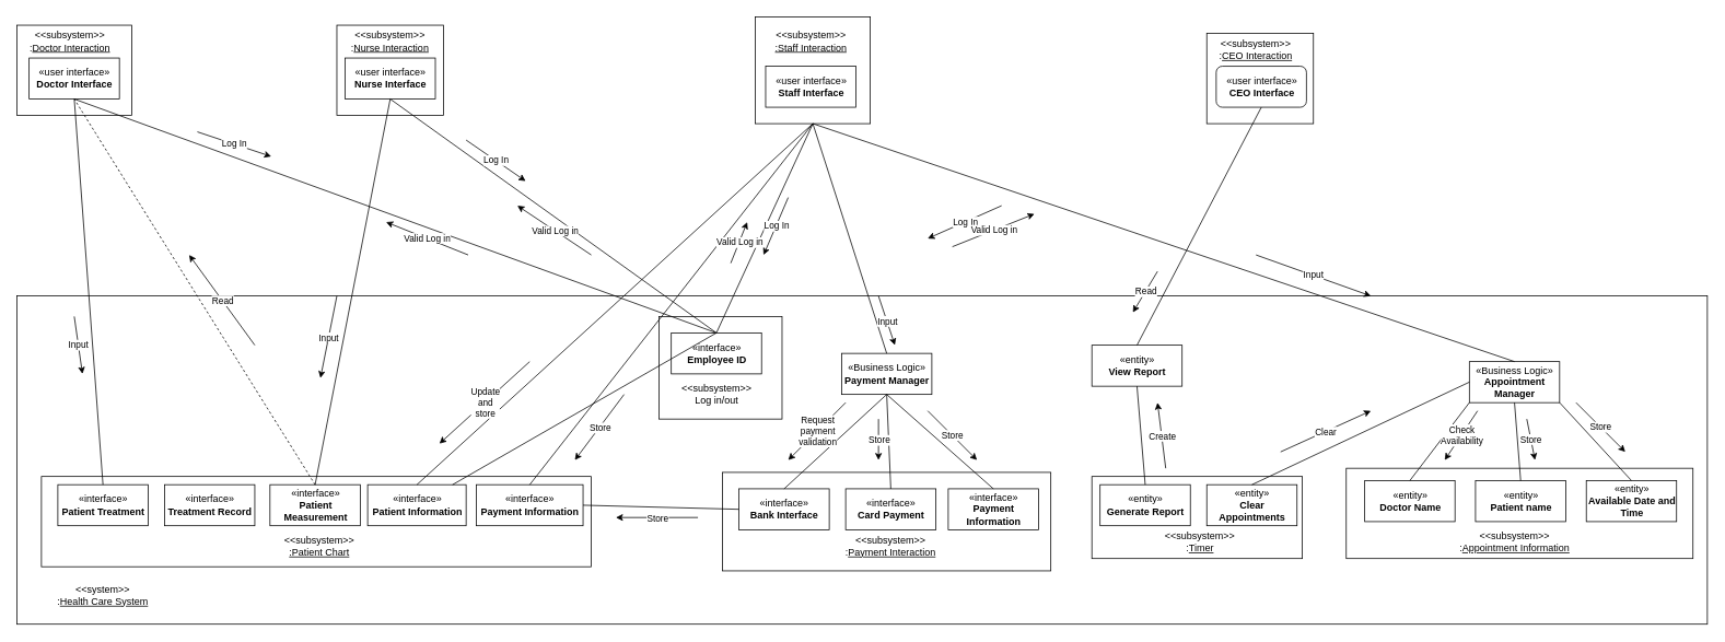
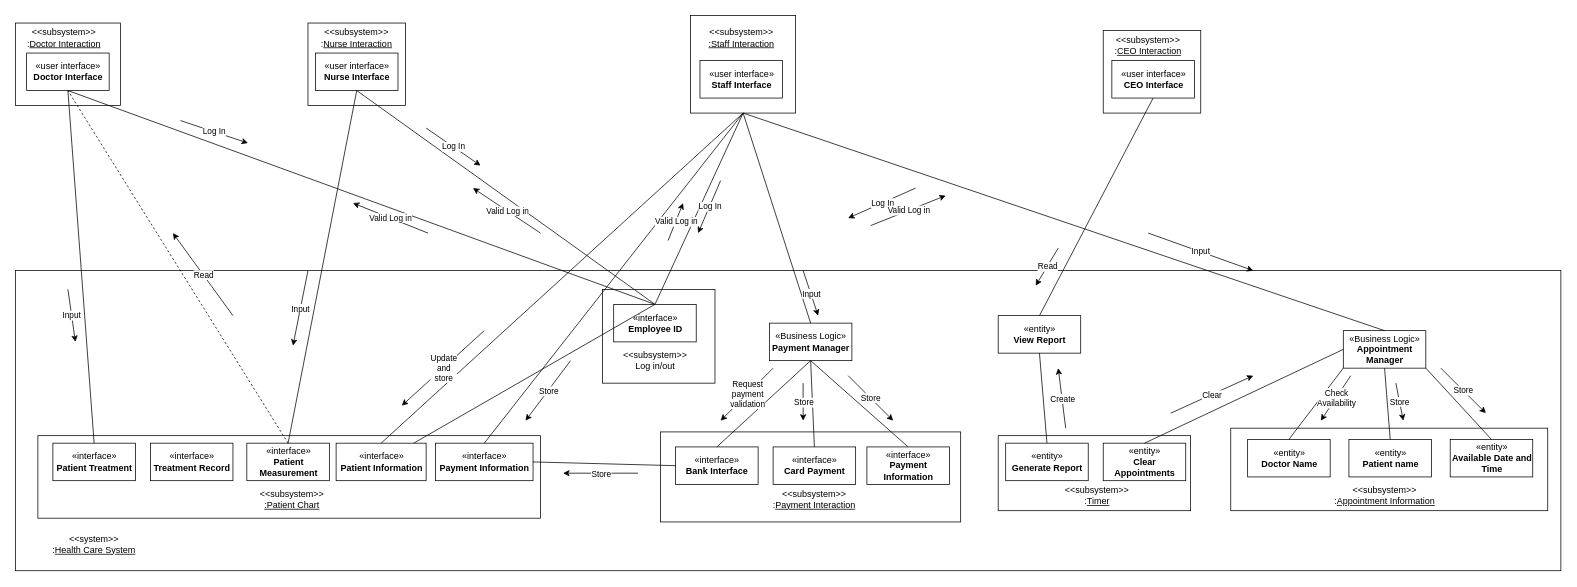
- <mxCell id="39" value="«user interface»&lt;br&gt;&lt;b&gt;CEO Interface&lt;/b&gt;" style="html=1;rounded=1;" parent="1" vertex="1"><mxGeometry x="1481.5" y="80" width="110" height="50" as="geometry" /></mxCell>
+ <mxCell id="39" value="«user interface»&lt;br&gt;&lt;b&gt;CEO Interface&lt;/b&gt;" style="html=1;" parent="1" vertex="1"><mxGeometry x="1481.5" y="80" width="110" height="50" as="geometry" /></mxCell>
